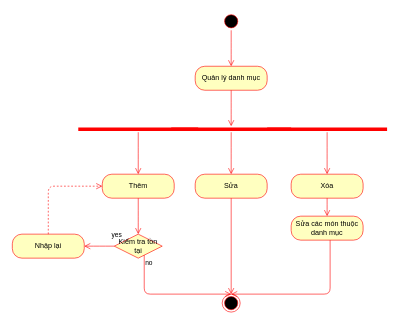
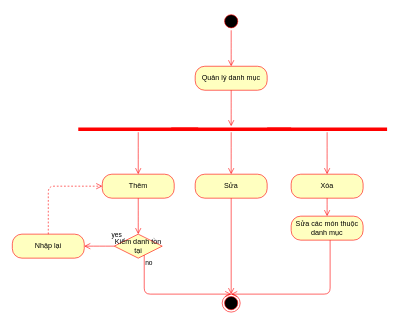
- <mxCell id="18" value="Kiểm tra tồn tại" style="rhombus;whiteSpace=wrap;html=1;fillColor=#ffffc0;strokeColor=#ff0000;" vertex="1" parent="1"><mxGeometry x="190" y="390" width="80" height="40" as="geometry" /></mxCell>
+ <mxCell id="18" value="Kiểm danh tồn tại" style="rhombus;whiteSpace=wrap;html=1;fillColor=#ffffc0;strokeColor=#ff0000;" vertex="1" parent="1"><mxGeometry x="190" y="390" width="80" height="40" as="geometry" /></mxCell>
